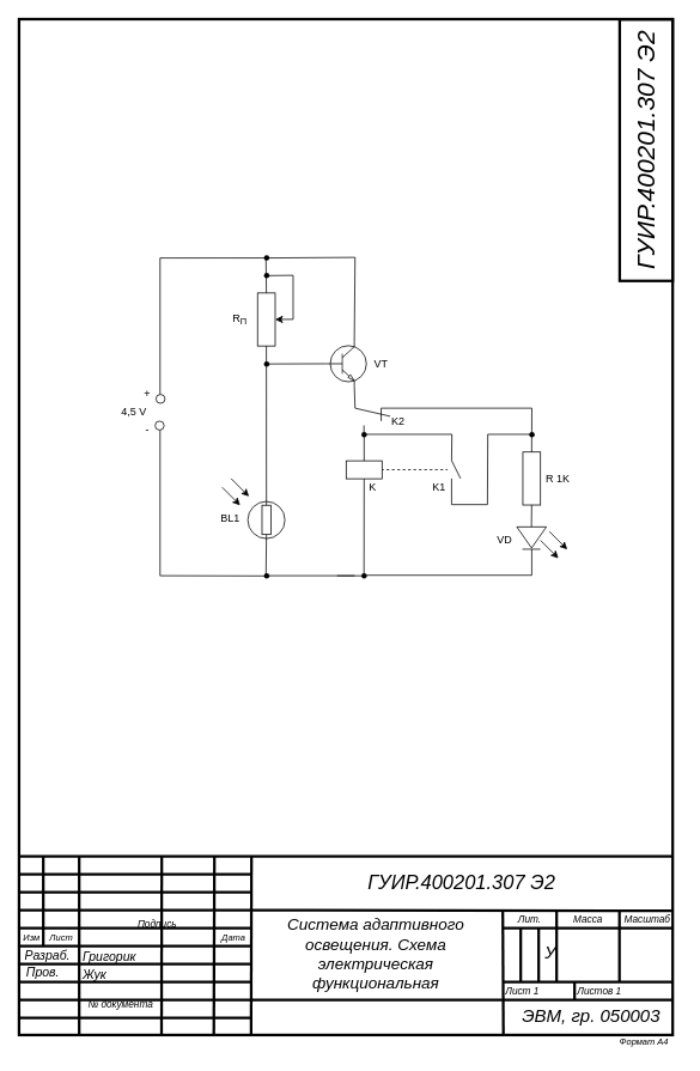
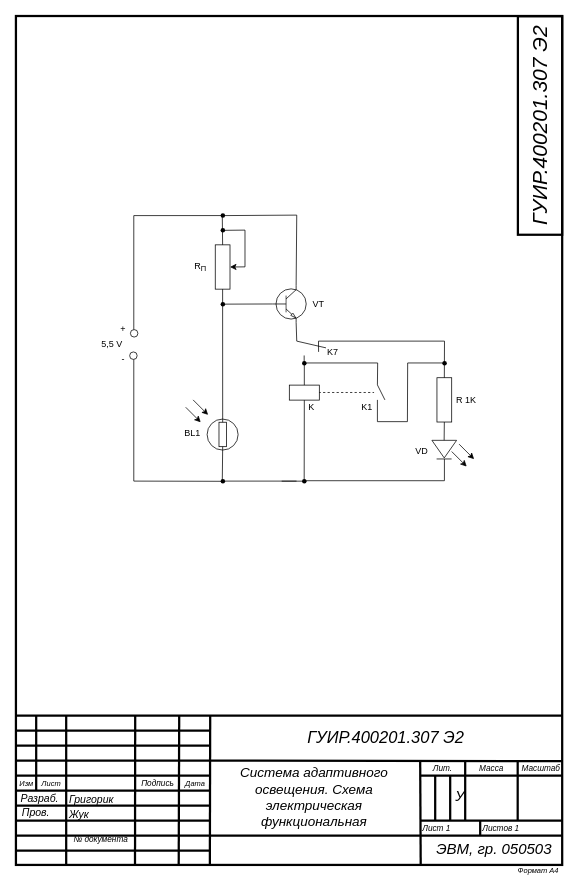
- <mxCell id="93" value="4,5 V" style="text;html=1;strokeColor=none;fillColor=none;align=center;verticalAlign=middle;whiteSpace=wrap;rounded=0;labelBackgroundColor=none;fontColor=default;" parent="1" vertex="1"><mxGeometry x="119.163" y="443.912" width="60" height="30" as="geometry" /></mxCell>
+ <mxCell id="93" value="5,5 V" style="text;html=1;strokeColor=none;fillColor=none;align=center;verticalAlign=middle;whiteSpace=wrap;rounded=0;labelBackgroundColor=none;fontColor=default;" parent="1" vertex="1"><mxGeometry x="119.163" y="443.912" width="60" height="30" as="geometry" /></mxCell>
- <mxCell id="92" value="K2" style="text;whiteSpace=wrap;html=1;fontColor=default;verticalAlign=middle;align=center;" parent="1" vertex="1"><mxGeometry x="424.29" y="453.76" width="39.36" height="29.53" as="geometry" /></mxCell>
+ <mxCell id="92" value="K7" style="text;whiteSpace=wrap;html=1;fontColor=default;verticalAlign=middle;align=center;" parent="1" vertex="1"><mxGeometry x="424.29" y="453.76" width="39.36" height="29.53" as="geometry" /></mxCell>
- <mxCell id="30" value="&lt;font style=&quot;font-size:11px;font-family:Arial;color:#000000;direction:ltr;letter-spacing:0px;line-height:120%;opacity:1&quot;&gt;&lt;i&gt;Подпись&lt;br/&gt;&lt;/i&gt;&lt;/font&gt;" style="verticalAlign=middle;align=center;vsdxID=169;fillColor=none;gradientColor=none;shape=stencil(nZBLDoAgDERP0z3SIyjew0SURgSD+Lu9kMZoXLhwN9O+tukAlrNpJg1SzDH4QW/URgNYgZTkjA4UkwJUgGXng+6DX1zLfmoymdXo17xh5zmRJ6Q42BWCfc2oJfdAr+Yv+AP9Cb7OJ3H/2JG1HNGz/84klThPVCc=);strokeColor=none;strokeWidth=3;spacingTop=-1;spacingBottom=-1;spacingLeft=-1;spacingRight=-1;labelBackgroundColor=none;rounded=0;html=1;whiteSpace=wrap;" parent="1" vertex="1"><mxGeometry x="146.75" y="1020.52" width="56" height="16" as="geometry" /></mxCell>
+ <mxCell id="30" value="&lt;font style=&quot;font-size:11px;font-family:Arial;color:#000000;direction:ltr;letter-spacing:0px;line-height:120%;opacity:1&quot;&gt;&lt;i&gt;Подпись&lt;br/&gt;&lt;/i&gt;&lt;/font&gt;" style="verticalAlign=middle;align=center;vsdxID=169;fillColor=none;gradientColor=none;shape=stencil(nZBLDoAgDERP0z3SIyjew0SURgSD+Lu9kMZoXLhwN9O+tukAlrNpJg1SzDH4QW/URgNYgZTkjA4UkwJUgGXng+6DX1zLfmoymdXo17xh5zmRJ6Q42BWCfc2oJfdAr+Yv+AP9Cb7OJ3H/2JG1HNGz/84klThPVCc=);strokeColor=none;strokeWidth=3;spacingTop=-1;spacingBottom=-1;spacingLeft=-1;spacingRight=-1;labelBackgroundColor=none;rounded=0;html=1;whiteSpace=wrap;" parent="1" vertex="1"><mxGeometry x="181.75" y="1035.52" width="56" height="16" as="geometry" /></mxCell>
- <mxCell id="41" value="&lt;p style=&quot;margin-left: 0 ; margin-right: 0 ; margin-top: 0px ; margin-bottom: 0px ; text-indent: 0 ; direction: ltr&quot;&gt;&lt;font style=&quot;font-family: &amp;#34;arial&amp;#34; ; color: rgb(0 , 0 , 0) ; direction: ltr ; letter-spacing: 0px ; line-height: 120% ; opacity: 1&quot; size=&quot;1&quot;&gt;&lt;i style=&quot;font-size: 20px&quot;&gt;ЭВМ, гр. 050003&lt;/i&gt;&lt;/font&gt;&lt;font style=&quot;font-size: 19px ; font-family: &amp;#34;arial&amp;#34; ; color: #000000 ; direction: ltr ; letter-spacing: 0px ; line-height: 120% ; opacity: 1&quot;&gt;&lt;i&gt;&lt;br&gt;&lt;/i&gt;&lt;/font&gt;&lt;/p&gt;" style="verticalAlign=middle;align=center;vsdxID=180;fillColor=none;gradientColor=none;shape=stencil(nZBLDoAgDERP0z3SIyjew0SURgSD+Lu9kMZoXLhwN9O+tukAlrNpJg1SzDH4QW/URgNYgZTkjA4UkwJUgGXng+6DX1zLfmoymdXo17xh5zmRJ6Q42BWCfc2oJfdAr+Yv+AP9Cb7OJ3H/2JG1HNGz/84klThPVCc=);strokeColor=none;strokeWidth=3;spacingTop=-1;spacingBottom=-1;spacingLeft=-1;spacingRight=-1;labelBackgroundColor=none;rounded=0;html=1;whiteSpace=wrap;" parent="1" vertex="1"><mxGeometry x="561.75" y="1113.2" width="193" height="39.37" as="geometry" /></mxCell>
+ <mxCell id="41" value="&lt;p style=&quot;margin-left: 0 ; margin-right: 0 ; margin-top: 0px ; margin-bottom: 0px ; text-indent: 0 ; direction: ltr&quot;&gt;&lt;font style=&quot;font-family: &amp;#34;arial&amp;#34; ; color: rgb(0 , 0 , 0) ; direction: ltr ; letter-spacing: 0px ; line-height: 120% ; opacity: 1&quot; size=&quot;1&quot;&gt;&lt;i style=&quot;font-size: 20px&quot;&gt;ЭВМ, гр. 050503&lt;/i&gt;&lt;/font&gt;&lt;font style=&quot;font-size: 19px ; font-family: &amp;#34;arial&amp;#34; ; color: #000000 ; direction: ltr ; letter-spacing: 0px ; line-height: 120% ; opacity: 1&quot;&gt;&lt;i&gt;&lt;br&gt;&lt;/i&gt;&lt;/font&gt;&lt;/p&gt;" style="verticalAlign=middle;align=center;vsdxID=180;fillColor=none;gradientColor=none;shape=stencil(nZBLDoAgDERP0z3SIyjew0SURgSD+Lu9kMZoXLhwN9O+tukAlrNpJg1SzDH4QW/URgNYgZTkjA4UkwJUgGXng+6DX1zLfmoymdXo17xh5zmRJ6Q42BWCfc2oJfdAr+Yv+AP9Cb7OJ3H/2JG1HNGz/84klThPVCc=);strokeColor=none;strokeWidth=3;spacingTop=-1;spacingBottom=-1;spacingLeft=-1;spacingRight=-1;labelBackgroundColor=none;rounded=0;html=1;whiteSpace=wrap;" parent="1" vertex="1"><mxGeometry x="561.75" y="1113.2" width="193" height="39.37" as="geometry" /></mxCell>
